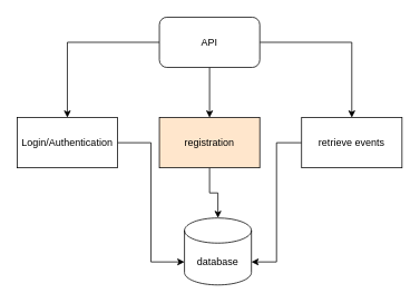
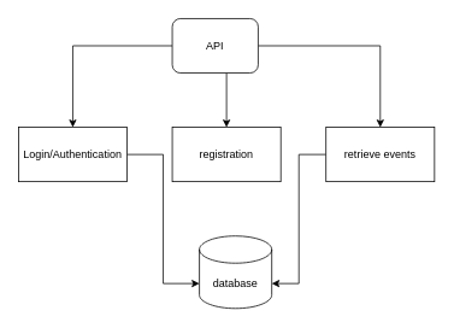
- <mxCell id="12" value="API" style="rounded=1;whiteSpace=wrap;html=1;" vertex="1" parent="1"><mxGeometry x="190" y="20" width="120" height="60" as="geometry" /></mxCell>
+ <mxCell id="12" value="API" style="rounded=1;whiteSpace=wrap;html=1;" vertex="1" parent="1"><mxGeometry x="190" y="20" width="95" height="60" as="geometry" /></mxCell>
- <mxCell id="6" value="registration" style="rounded=0;whiteSpace=wrap;html=1;fillColor=#ffe6cc;" vertex="1" parent="1"><mxGeometry x="190" y="140" width="120" height="60" as="geometry" /></mxCell>
+ <mxCell id="6" value="registration" style="rounded=0;whiteSpace=wrap;html=1;" vertex="1" parent="1"><mxGeometry x="190" y="140" width="120" height="60" as="geometry" /></mxCell>
- <mxCell id="5" style="edgeStyle=orthogonalEdgeStyle;rounded=0;orthogonalLoop=1;jettySize=auto;html=1;" edge="1" parent="1" source="6" target="4"><mxGeometry relative="1" as="geometry" /></mxCell>
